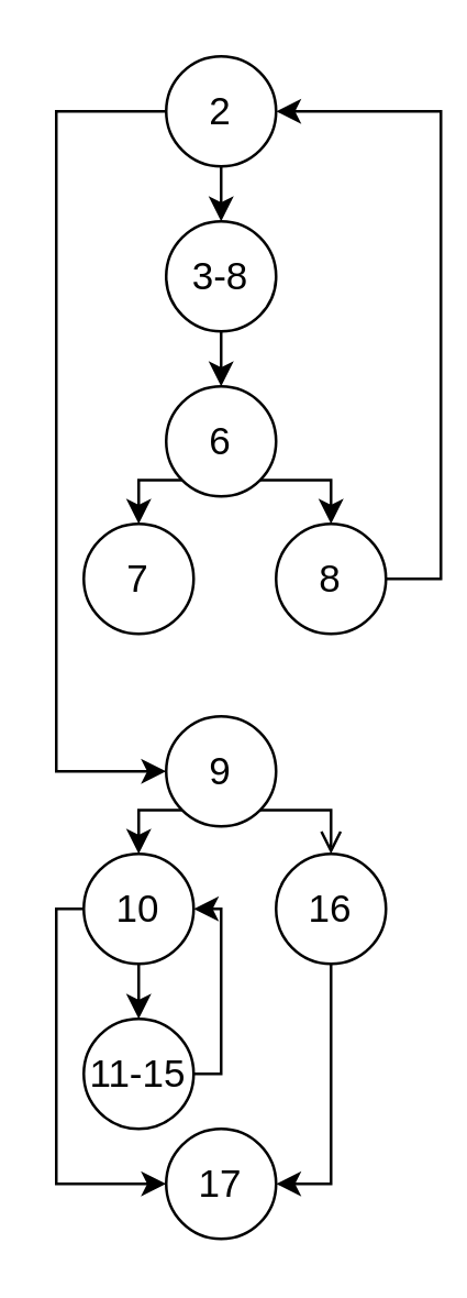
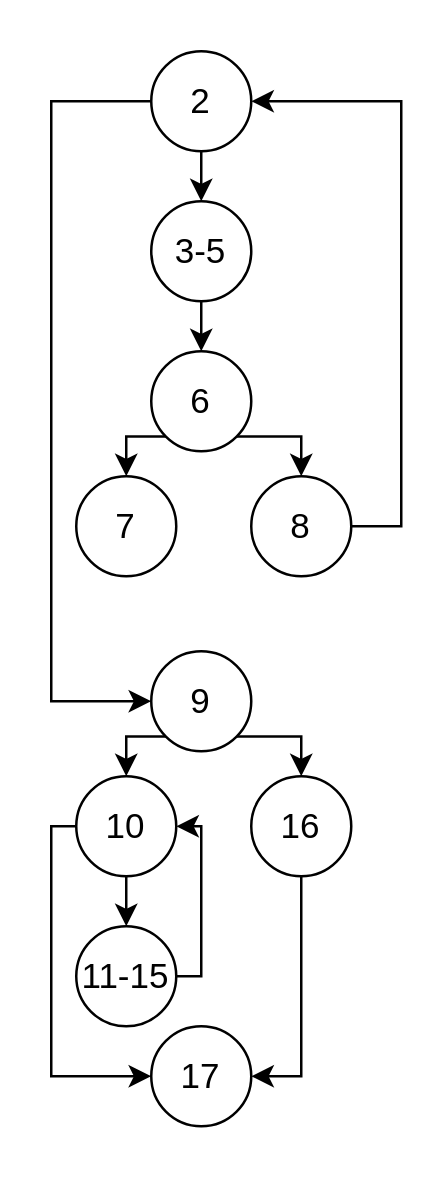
- <mxCell id="6" value="&lt;span style=&quot;font-size: 14px;&quot;&gt;3-8&lt;/span&gt;" style="ellipse;whiteSpace=wrap;html=1;" vertex="1" parent="1"><mxGeometry x="60" y="80" width="40" height="40" as="geometry" /></mxCell>
+ <mxCell id="6" value="&lt;span style=&quot;font-size: 14px;&quot;&gt;3-5&lt;/span&gt;" style="ellipse;whiteSpace=wrap;html=1;" vertex="1" parent="1"><mxGeometry x="60" y="80" width="40" height="40" as="geometry" /></mxCell>
- <mxCell id="14" style="edgeStyle=orthogonalEdgeStyle;rounded=0;orthogonalLoop=1;jettySize=auto;html=1;exitX=1;exitY=1;exitDx=0;exitDy=0;entryX=0.5;entryY=0;entryDx=0;entryDy=0;fontSize=14;endArrow=open;" edge="1" parent="1" source="15" target="20"><mxGeometry relative="1" as="geometry" /></mxCell>
+ <mxCell id="14" style="edgeStyle=orthogonalEdgeStyle;rounded=0;orthogonalLoop=1;jettySize=auto;html=1;exitX=1;exitY=1;exitDx=0;exitDy=0;entryX=0.5;entryY=0;entryDx=0;entryDy=0;fontSize=14;" edge="1" parent="1" source="15" target="20"><mxGeometry relative="1" as="geometry" /></mxCell>
